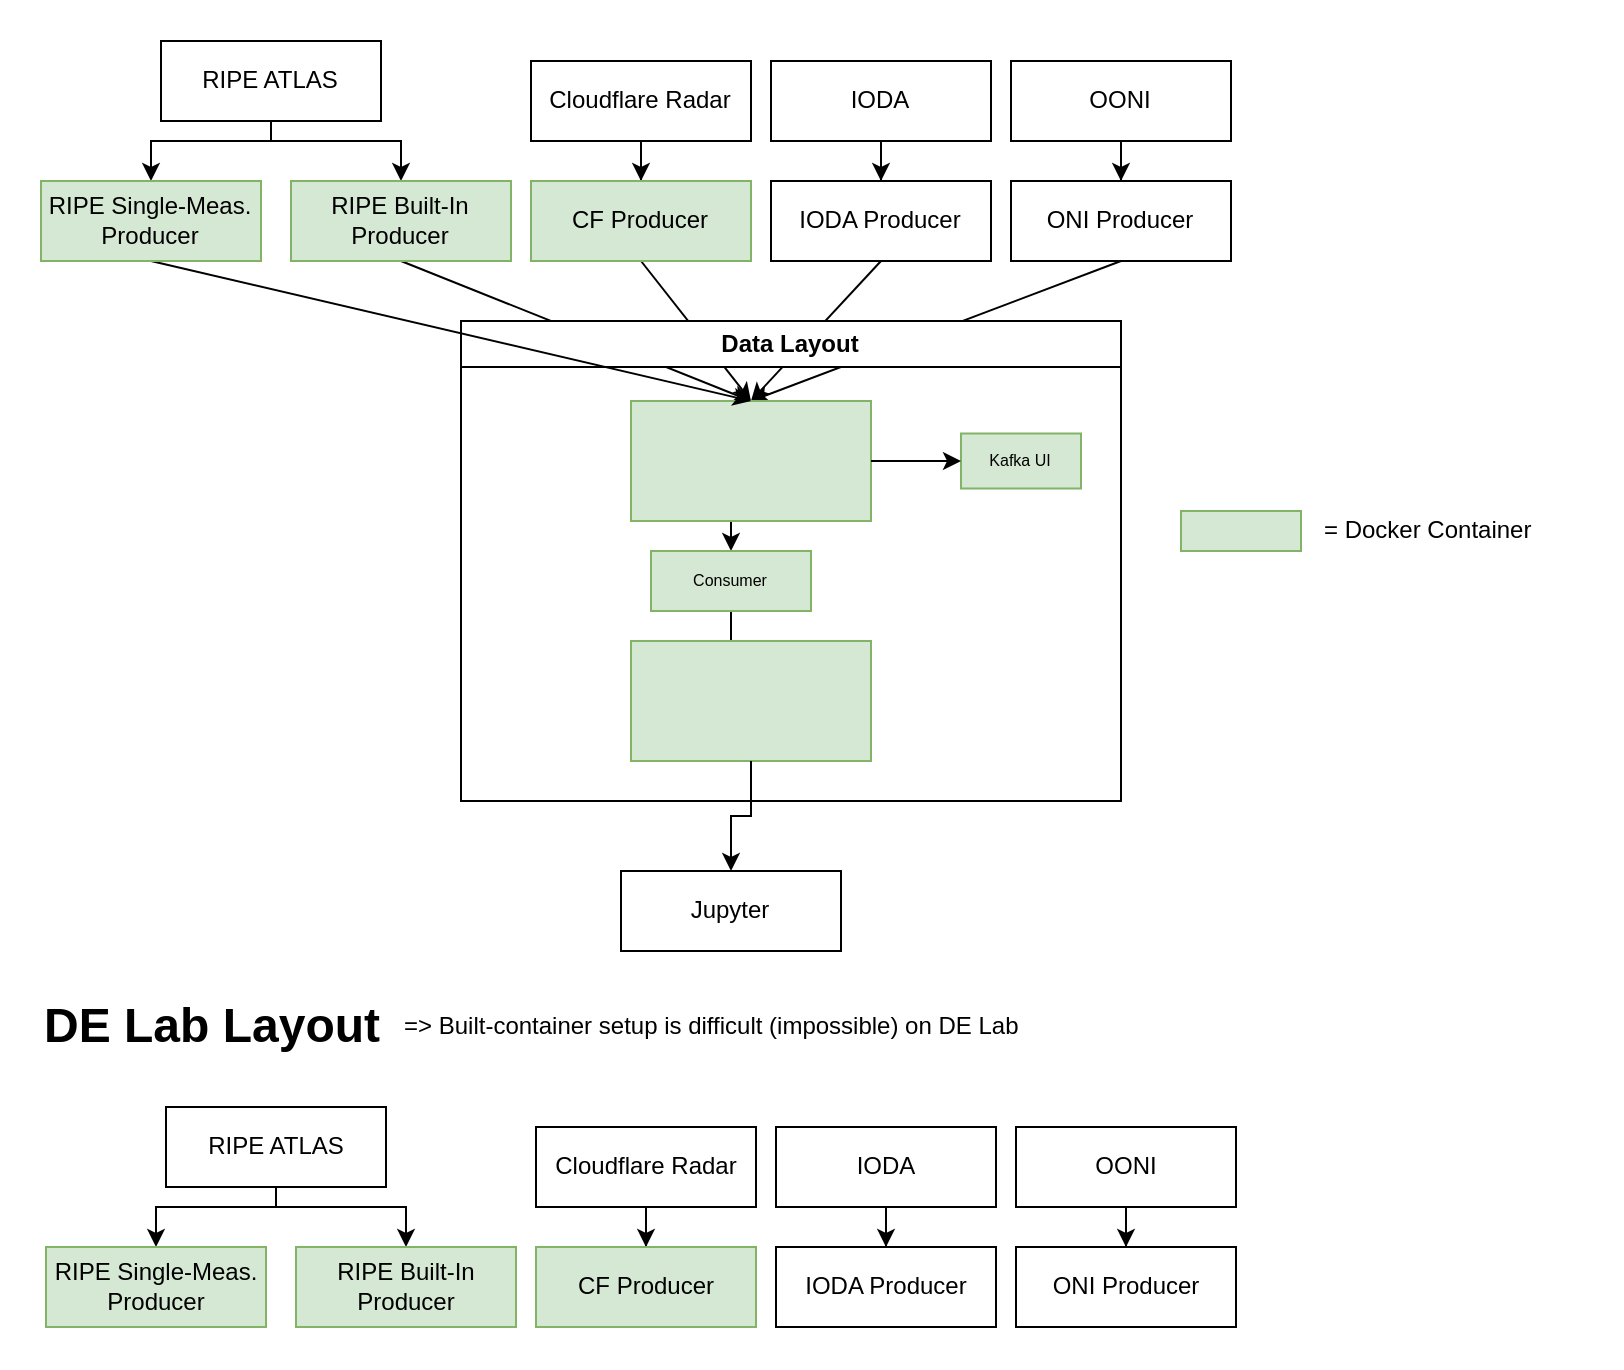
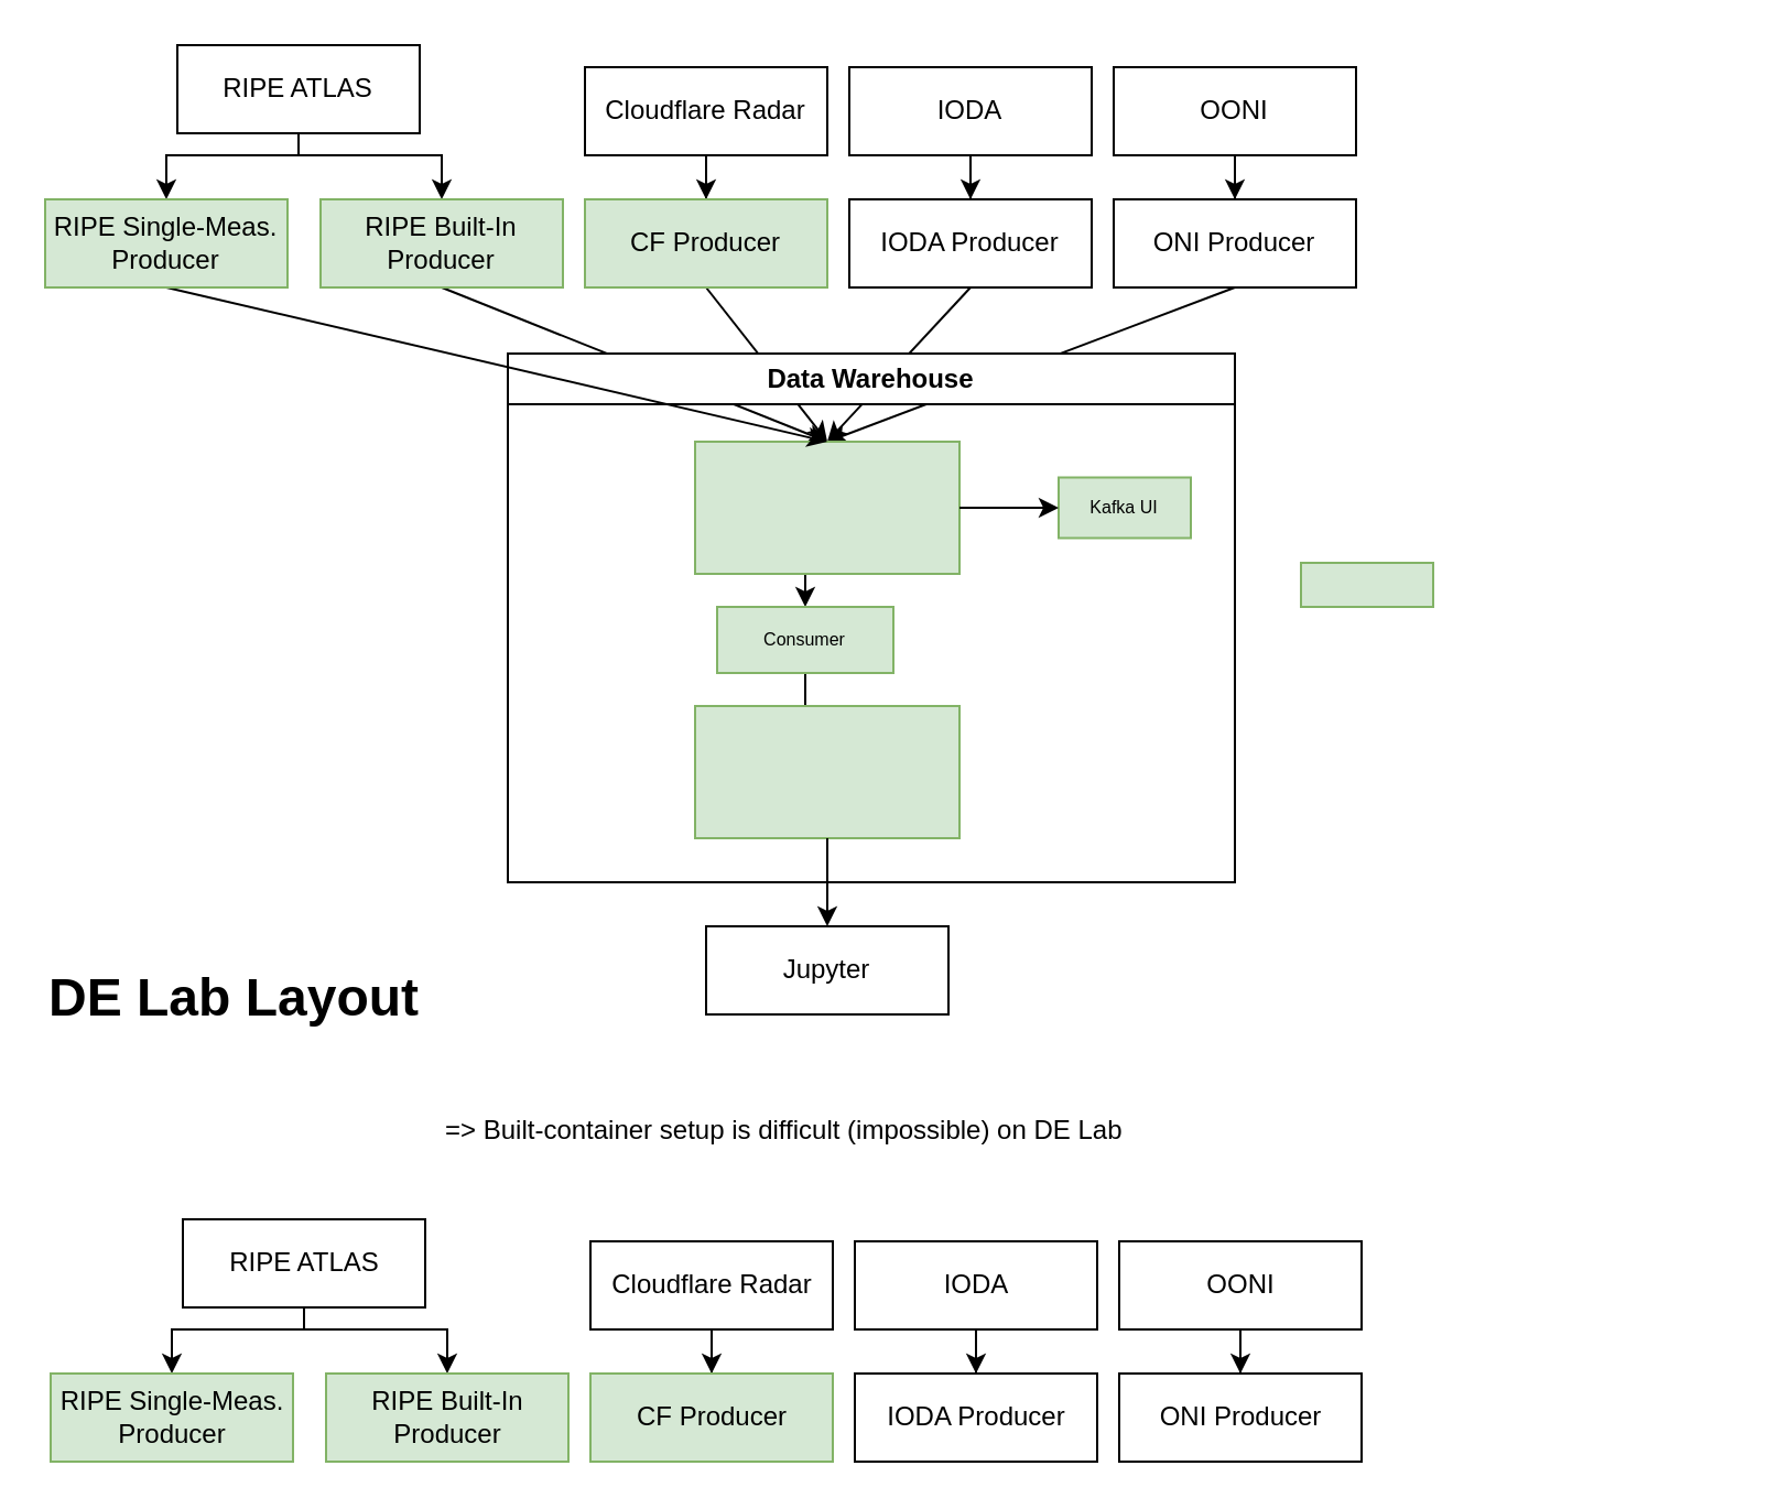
- <mxCell id="19" value="Data Layout" style="swimlane;whiteSpace=wrap;html=1;align=center;" parent="1" vertex="1"><mxGeometry x="230" y="160" width="330" height="240" as="geometry"><mxRectangle x="110" y="260" width="130" height="30" as="alternateBounds" /></mxGeometry></mxCell>
+ <mxCell id="19" value="Data Warehouse" style="swimlane;whiteSpace=wrap;html=1;align=center;" parent="1" vertex="1"><mxGeometry x="230" y="160" width="330" height="240" as="geometry"><mxRectangle x="110" y="260" width="130" height="30" as="alternateBounds" /></mxGeometry></mxCell>
- <mxCell id="33" value="= Docker Container" style="text;html=1;align=left;verticalAlign=middle;resizable=0;points=[];autosize=1;strokeColor=none;fillColor=none;" parent="1" vertex="1"><mxGeometry x="660" y="250" width="130" height="30" as="geometry" /></mxCell>
- <mxCell id="30" value="Jupyter" style="rounded=0;whiteSpace=wrap;html=1;" parent="1" vertex="1"><mxGeometry x="310" y="435" width="110" height="40" as="geometry" /></mxCell>
+ <mxCell id="30" value="Jupyter" style="rounded=0;whiteSpace=wrap;html=1;" parent="1" vertex="1"><mxGeometry x="320" y="420" width="110" height="40" as="geometry" /></mxCell>
- <mxCell id="36" value="DE Lab Layout" style="text;html=1;align=left;verticalAlign=middle;resizable=0;points=[];autosize=1;strokeColor=none;fillColor=none;fontSize=24;fontStyle=1" vertex="1" parent="1"><mxGeometry x="20" y="493" width="180" height="40" as="geometry" /></mxCell>
+ <mxCell id="36" value="DE Lab Layout" style="text;html=1;align=left;verticalAlign=middle;resizable=0;points=[];autosize=1;strokeColor=none;fillColor=none;fontSize=24;fontStyle=1" vertex="1" parent="1"><mxGeometry x="20" y="433" width="180" height="40" as="geometry" /></mxCell>
